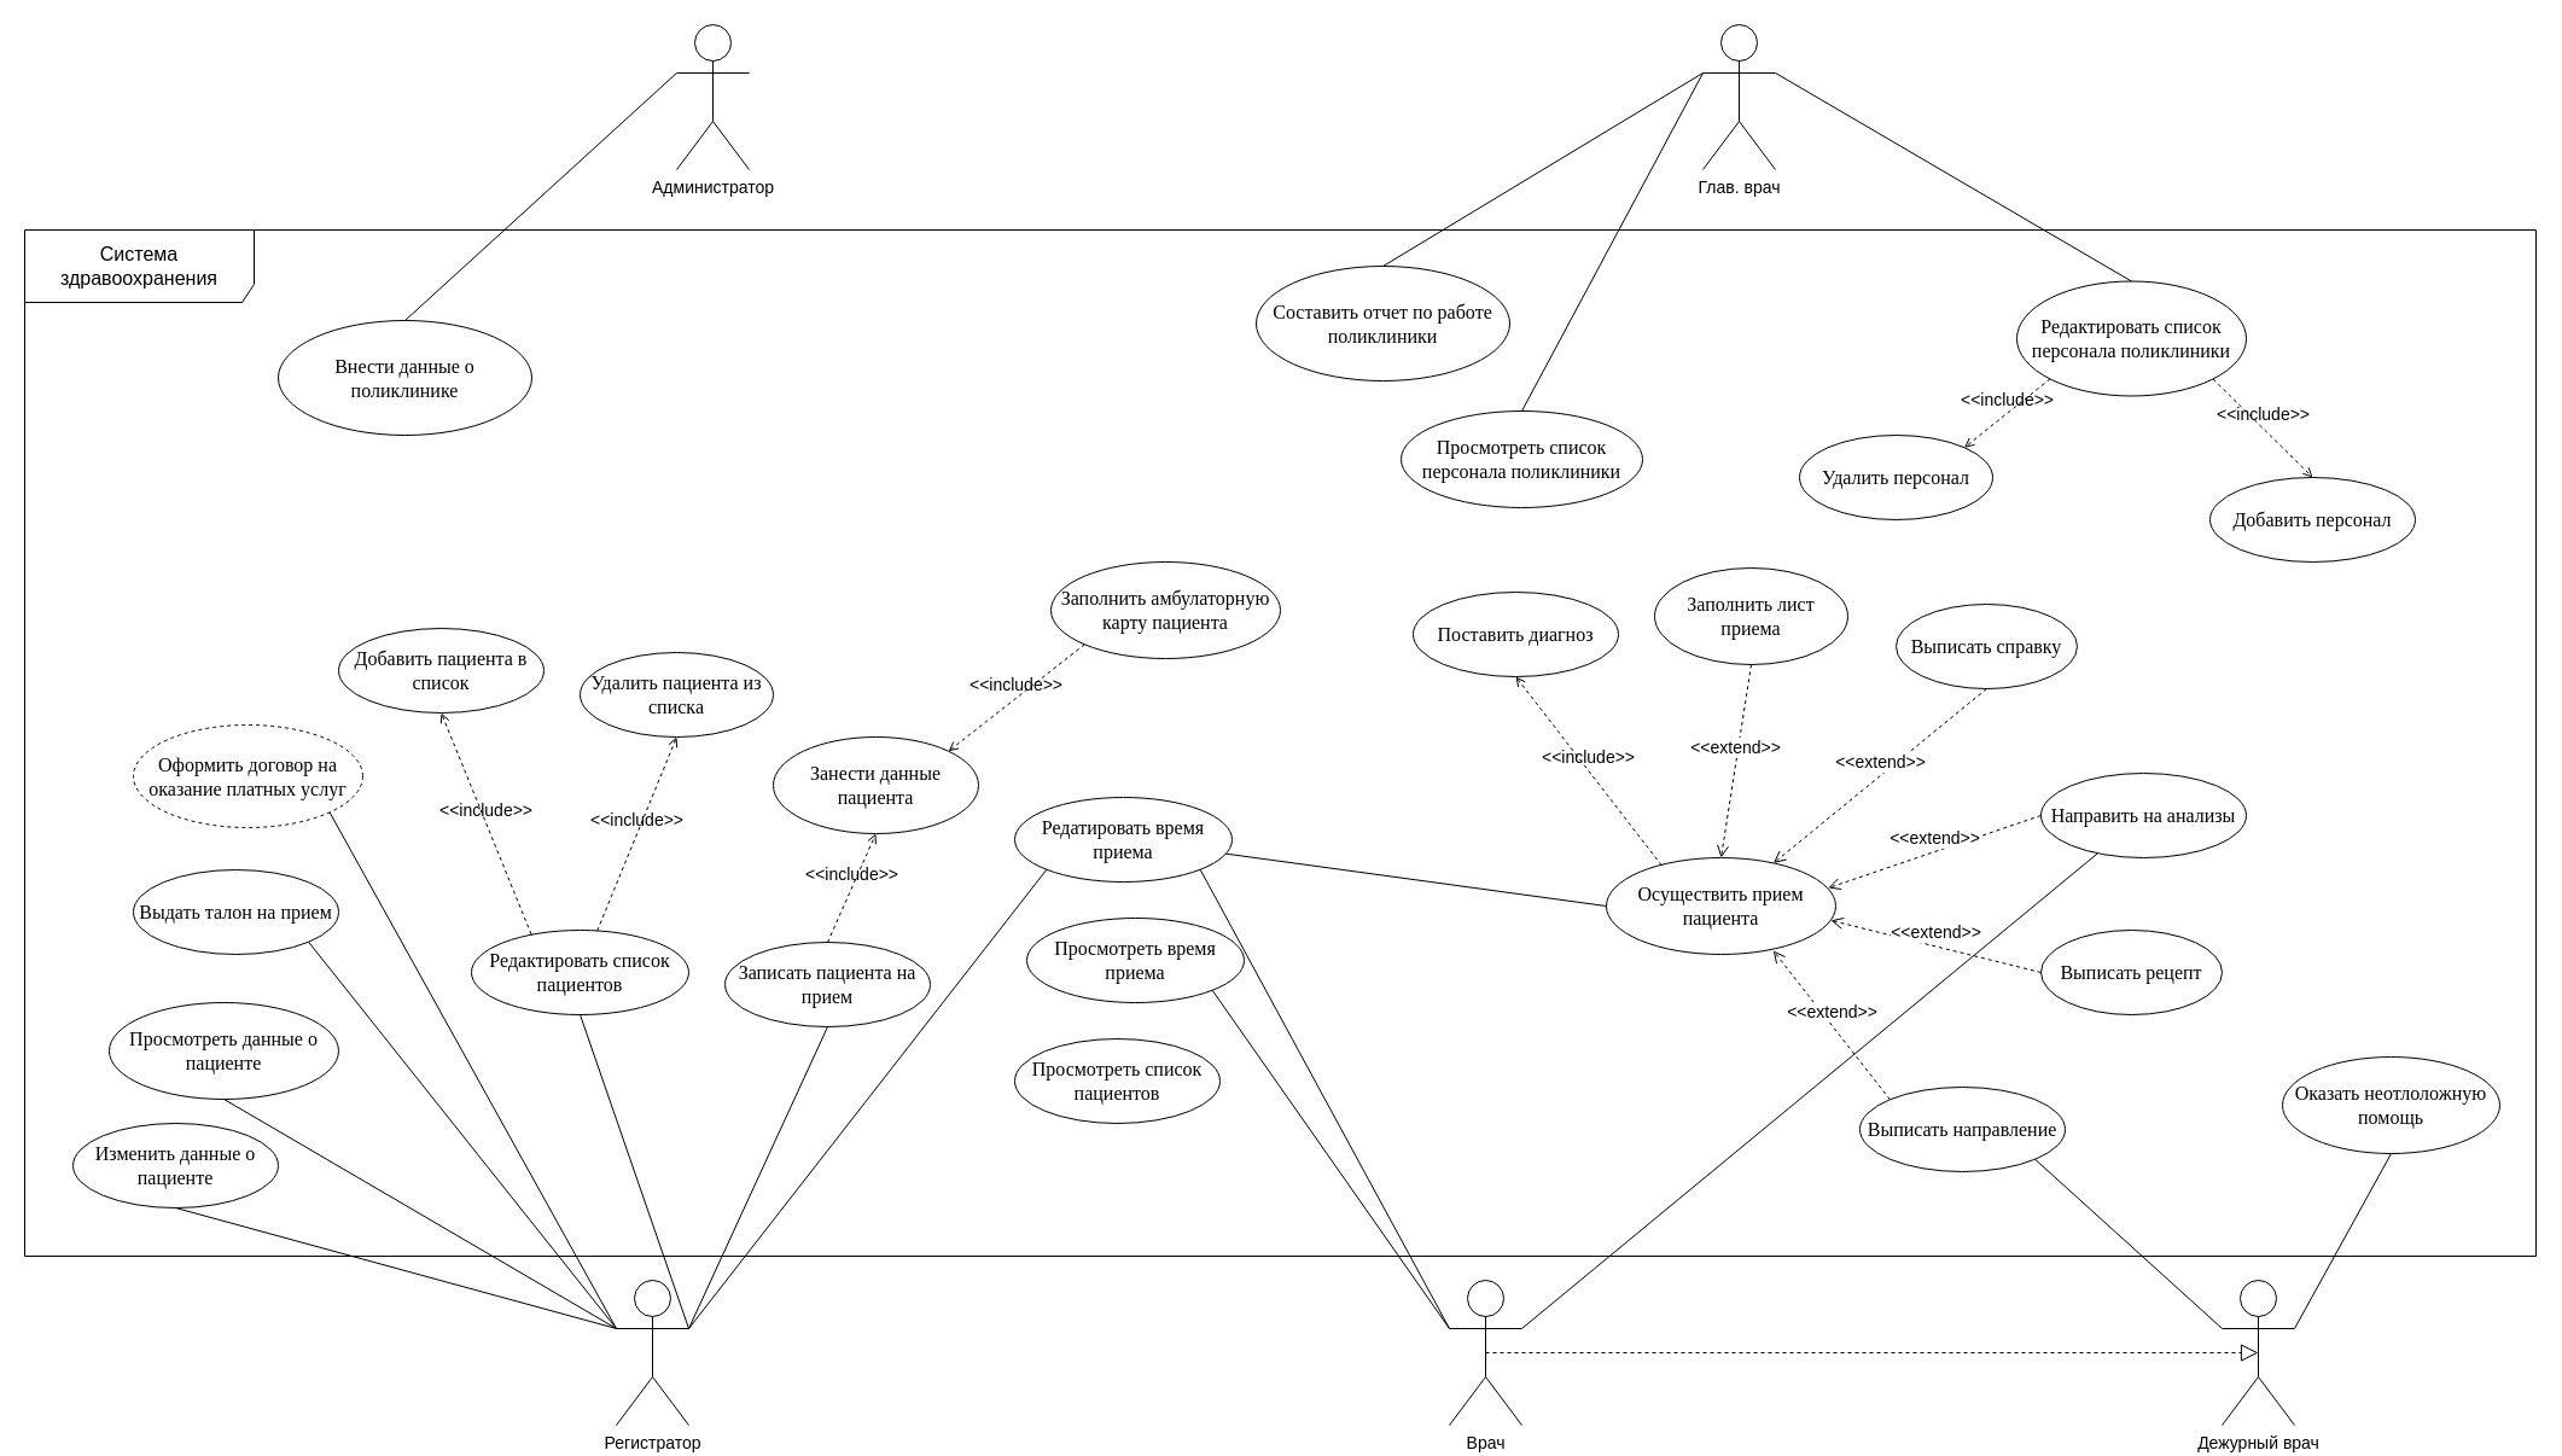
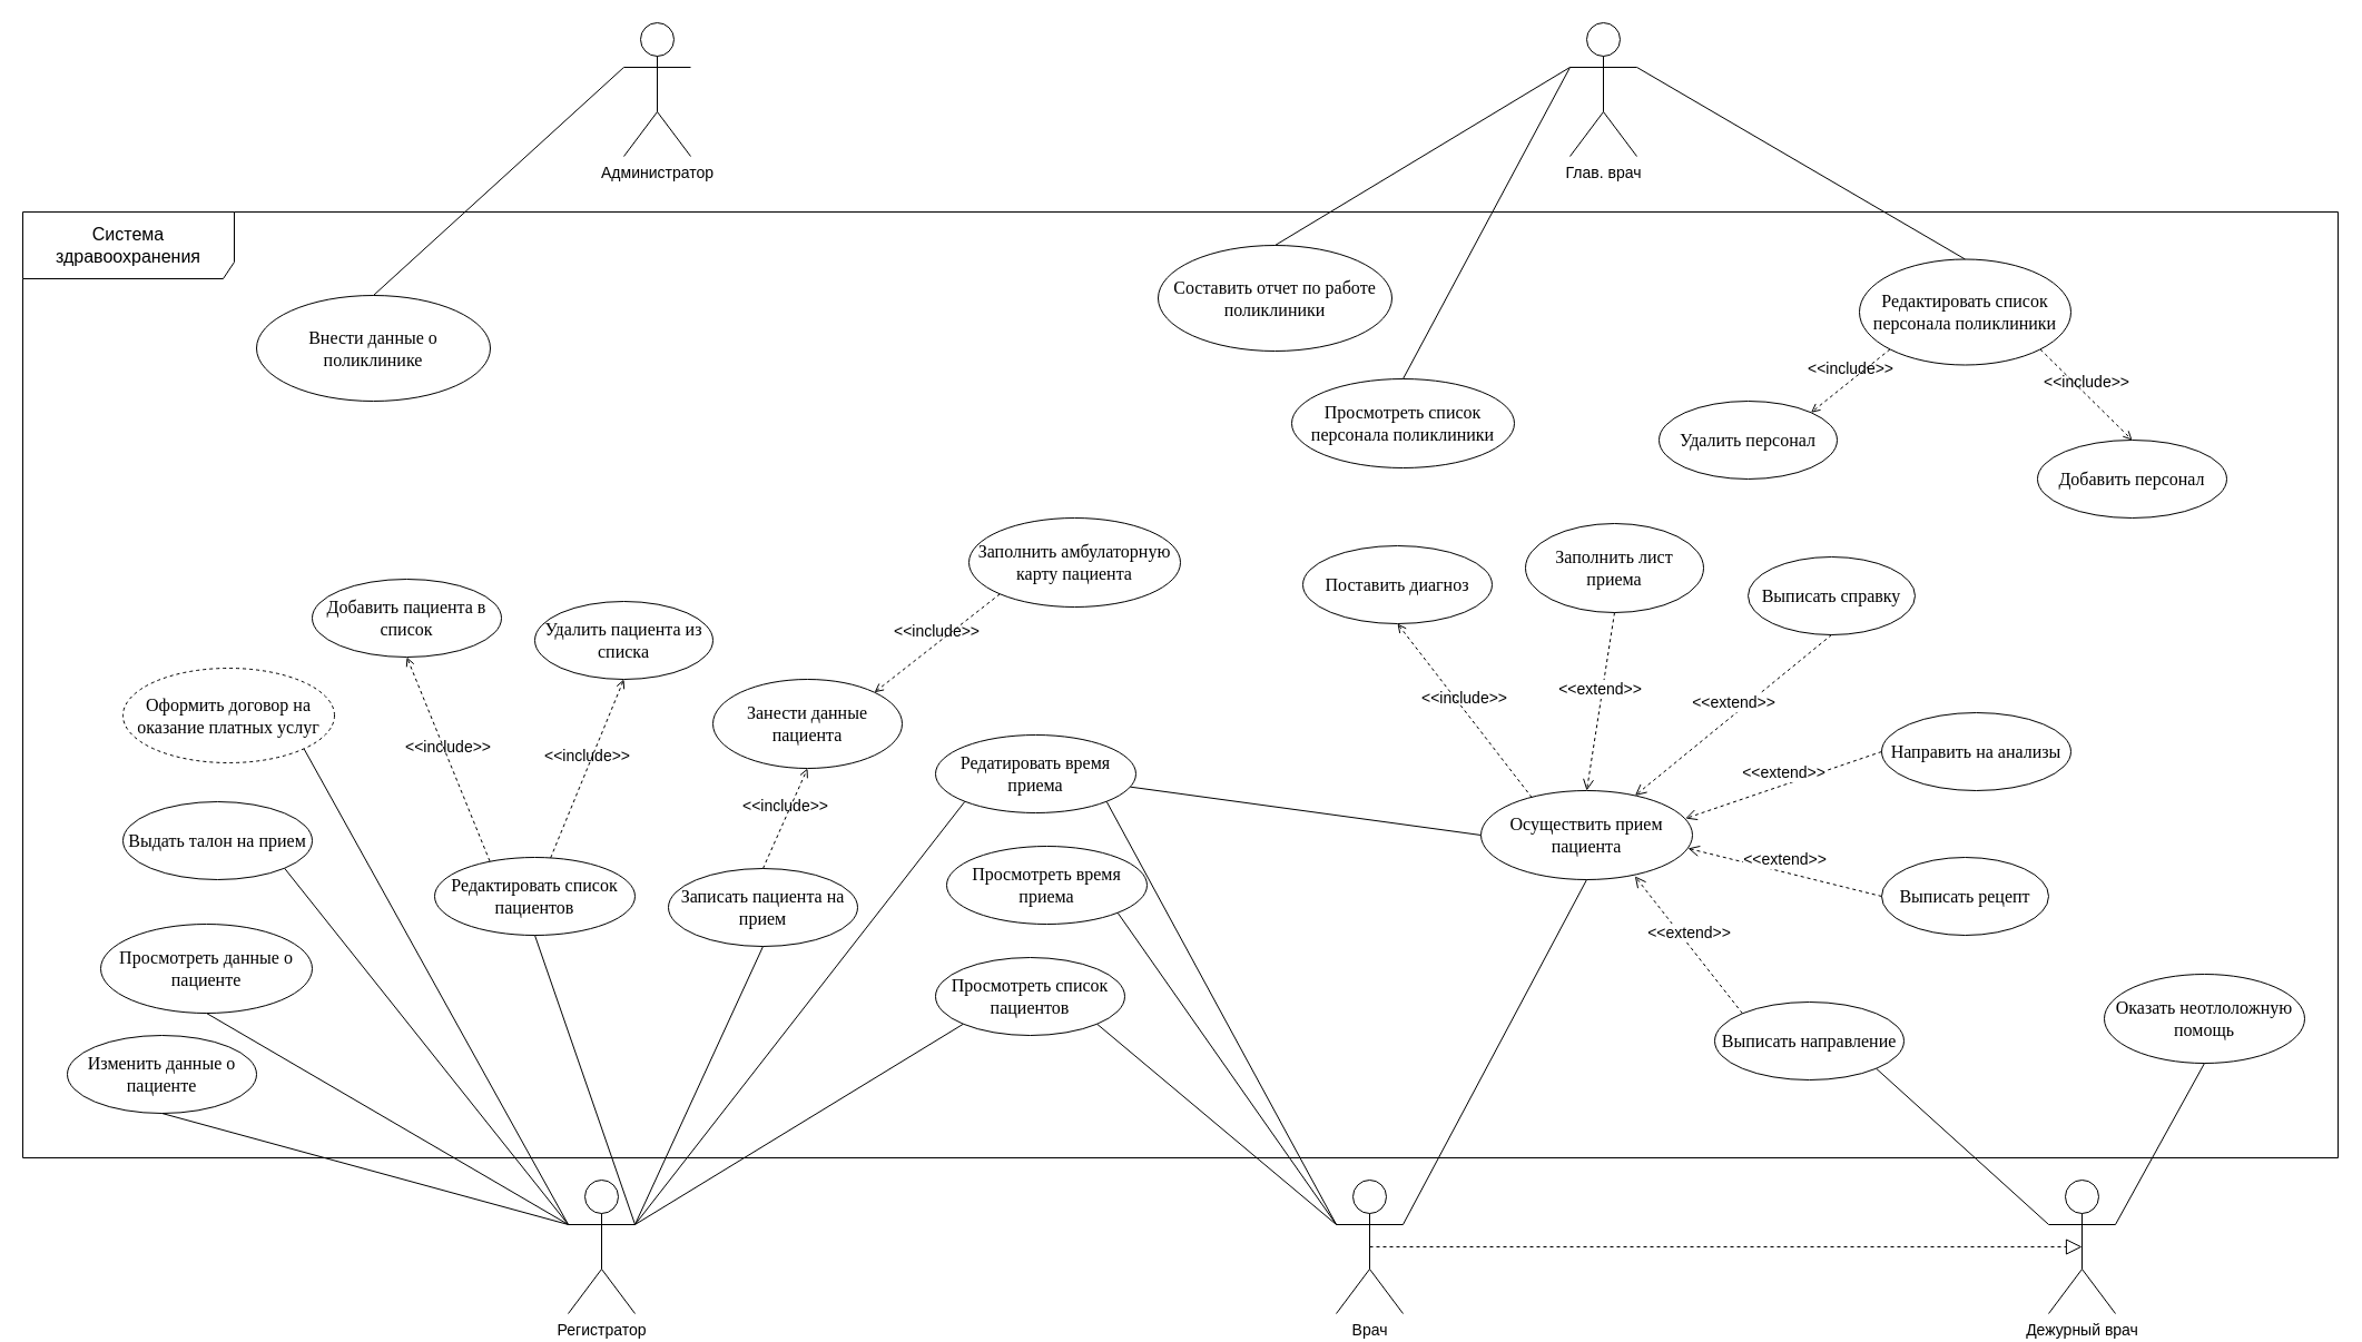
- <mxCell id="45" value="" style="endArrow=none;html=1;rounded=0;fontSize=14;exitX=1;exitY=0.333;exitDx=0;exitDy=0;exitPerimeter=0;" parent="1" source="3" target="46" edge="1"><mxGeometry width="50" height="50" relative="1" as="geometry"><mxPoint x="1500" y="960" as="sourcePoint" /><mxPoint x="1550" y="910" as="targetPoint" /></mxGeometry></mxCell>
+ <mxCell id="45" value="" style="endArrow=none;html=1;rounded=0;fontSize=14;entryX=0.5;entryY=1;entryDx=0;entryDy=0;exitX=1;exitY=0.333;exitDx=0;exitDy=0;exitPerimeter=0;" parent="1" source="3" target="44" edge="1"><mxGeometry width="50" height="50" relative="1" as="geometry"><mxPoint x="1500" y="960" as="sourcePoint" /><mxPoint x="1550" y="910" as="targetPoint" /></mxGeometry></mxCell>
+ <mxCell id="32" value="" style="endArrow=none;html=1;rounded=0;fontSize=14;entryX=0;entryY=0.333;entryDx=0;entryDy=0;entryPerimeter=0;exitX=1;exitY=1;exitDx=0;exitDy=0;" parent="1" source="22" target="3" edge="1"><mxGeometry width="50" height="50" relative="1" as="geometry"><mxPoint x="1174.956" y="969.809" as="sourcePoint" /><mxPoint x="1370" y="1110" as="targetPoint" /></mxGeometry></mxCell>
+ <mxCell id="23" value="" style="endArrow=none;html=1;rounded=0;fontSize=14;entryX=0;entryY=1;entryDx=0;entryDy=0;exitX=1;exitY=0.333;exitDx=0;exitDy=0;exitPerimeter=0;" parent="1" source="4" target="22" edge="1"><mxGeometry width="50" height="50" relative="1" as="geometry"><mxPoint x="580" y="880" as="sourcePoint" /><mxPoint x="630" y="830" as="targetPoint" /></mxGeometry></mxCell>
